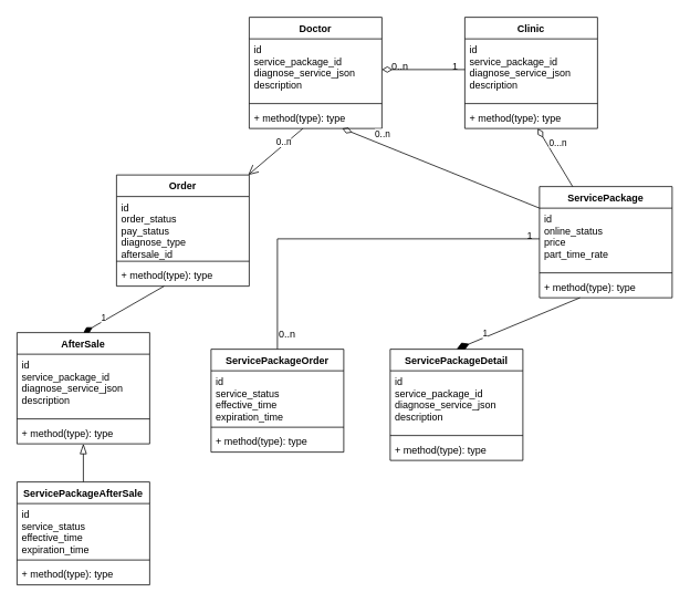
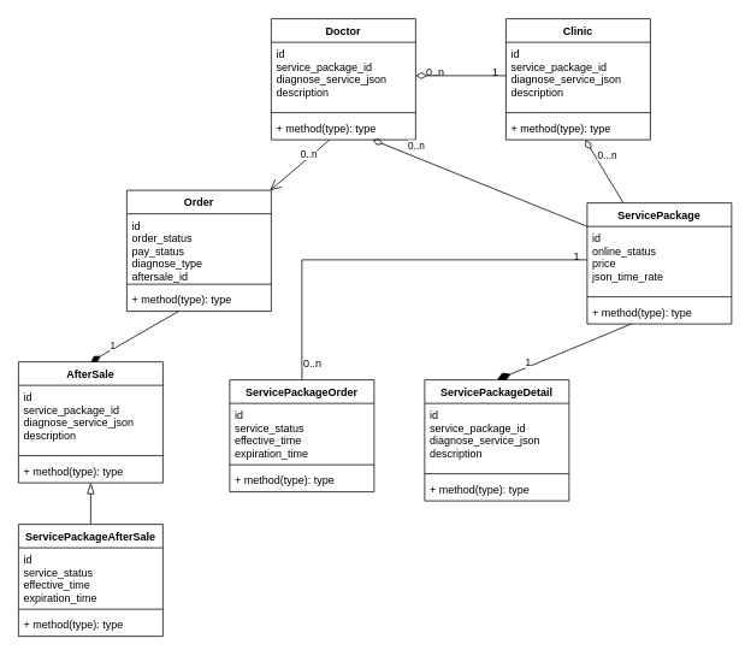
- <mxCell id="7" value="id&#10;online_status&#10;price&#10;part_time_rate" style="text;strokeColor=none;fillColor=none;align=left;verticalAlign=top;spacingLeft=4;spacingRight=4;overflow=hidden;rotatable=0;points=[[0,0.5],[1,0.5]];portConstraint=eastwest;" vertex="1" parent="6"><mxGeometry y="26" width="160" height="74" as="geometry" /></mxCell>
+ <mxCell id="7" value="id&#10;online_status&#10;price&#10;json_time_rate" style="text;strokeColor=none;fillColor=none;align=left;verticalAlign=top;spacingLeft=4;spacingRight=4;overflow=hidden;rotatable=0;points=[[0,0.5],[1,0.5]];portConstraint=eastwest;" vertex="1" parent="6"><mxGeometry y="26" width="160" height="74" as="geometry" /></mxCell>
